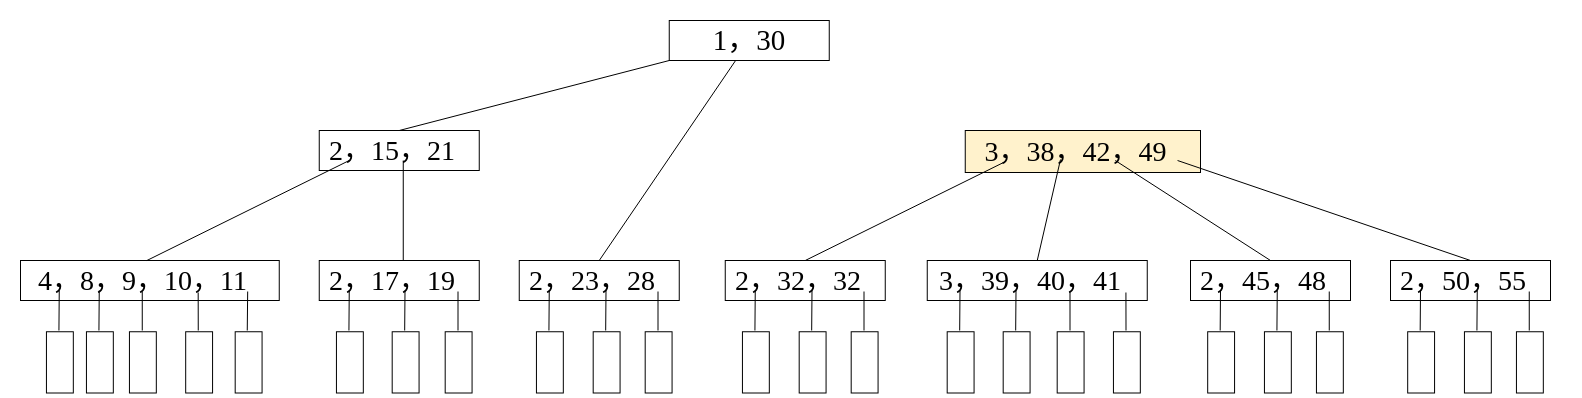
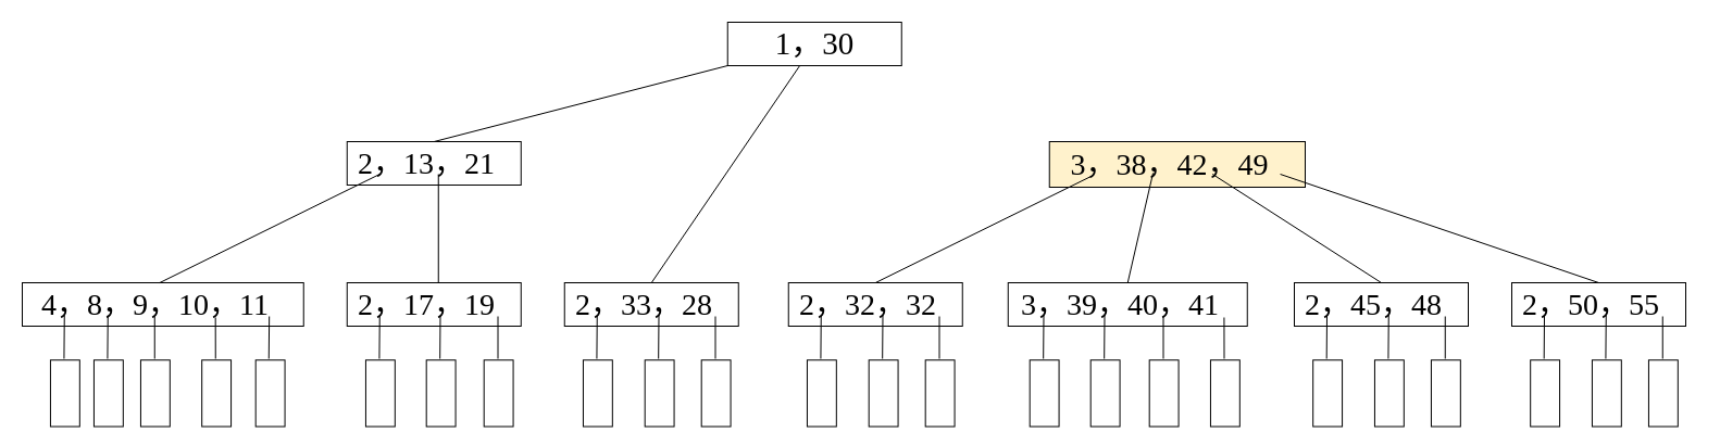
- <mxCell id="43" value="&lt;font face=&quot;Times New Roman&quot;&gt;&lt;span style=&quot;font-size: 28px;&quot;&gt;2，15，21&amp;nbsp;&amp;nbsp;&lt;/span&gt;&lt;/font&gt;" style="rounded=0;whiteSpace=wrap;html=1;align=center;" vertex="1" parent="1"><mxGeometry x="318.75" y="130" width="160" height="40" as="geometry" /></mxCell>
+ <mxCell id="43" value="&lt;font face=&quot;Times New Roman&quot;&gt;&lt;span style=&quot;font-size: 28px;&quot;&gt;2，13，21&amp;nbsp;&amp;nbsp;&lt;/span&gt;&lt;/font&gt;" style="rounded=0;whiteSpace=wrap;html=1;align=center;" vertex="1" parent="1"><mxGeometry x="318.75" y="130" width="160" height="40" as="geometry" /></mxCell>
- <mxCell id="20" value="&lt;font face=&quot;Times New Roman&quot;&gt;&lt;span style=&quot;font-size: 28px;&quot;&gt;2，23，28&amp;nbsp;&amp;nbsp;&lt;/span&gt;&lt;/font&gt;" style="rounded=0;whiteSpace=wrap;html=1;align=center;" vertex="1" parent="1"><mxGeometry x="518.75" y="260" width="160" height="40" as="geometry" /></mxCell>
+ <mxCell id="20" value="&lt;font face=&quot;Times New Roman&quot;&gt;&lt;span style=&quot;font-size: 28px;&quot;&gt;2，33，28&amp;nbsp;&amp;nbsp;&lt;/span&gt;&lt;/font&gt;" style="rounded=0;whiteSpace=wrap;html=1;align=center;" vertex="1" parent="1"><mxGeometry x="518.75" y="260" width="160" height="40" as="geometry" /></mxCell>
